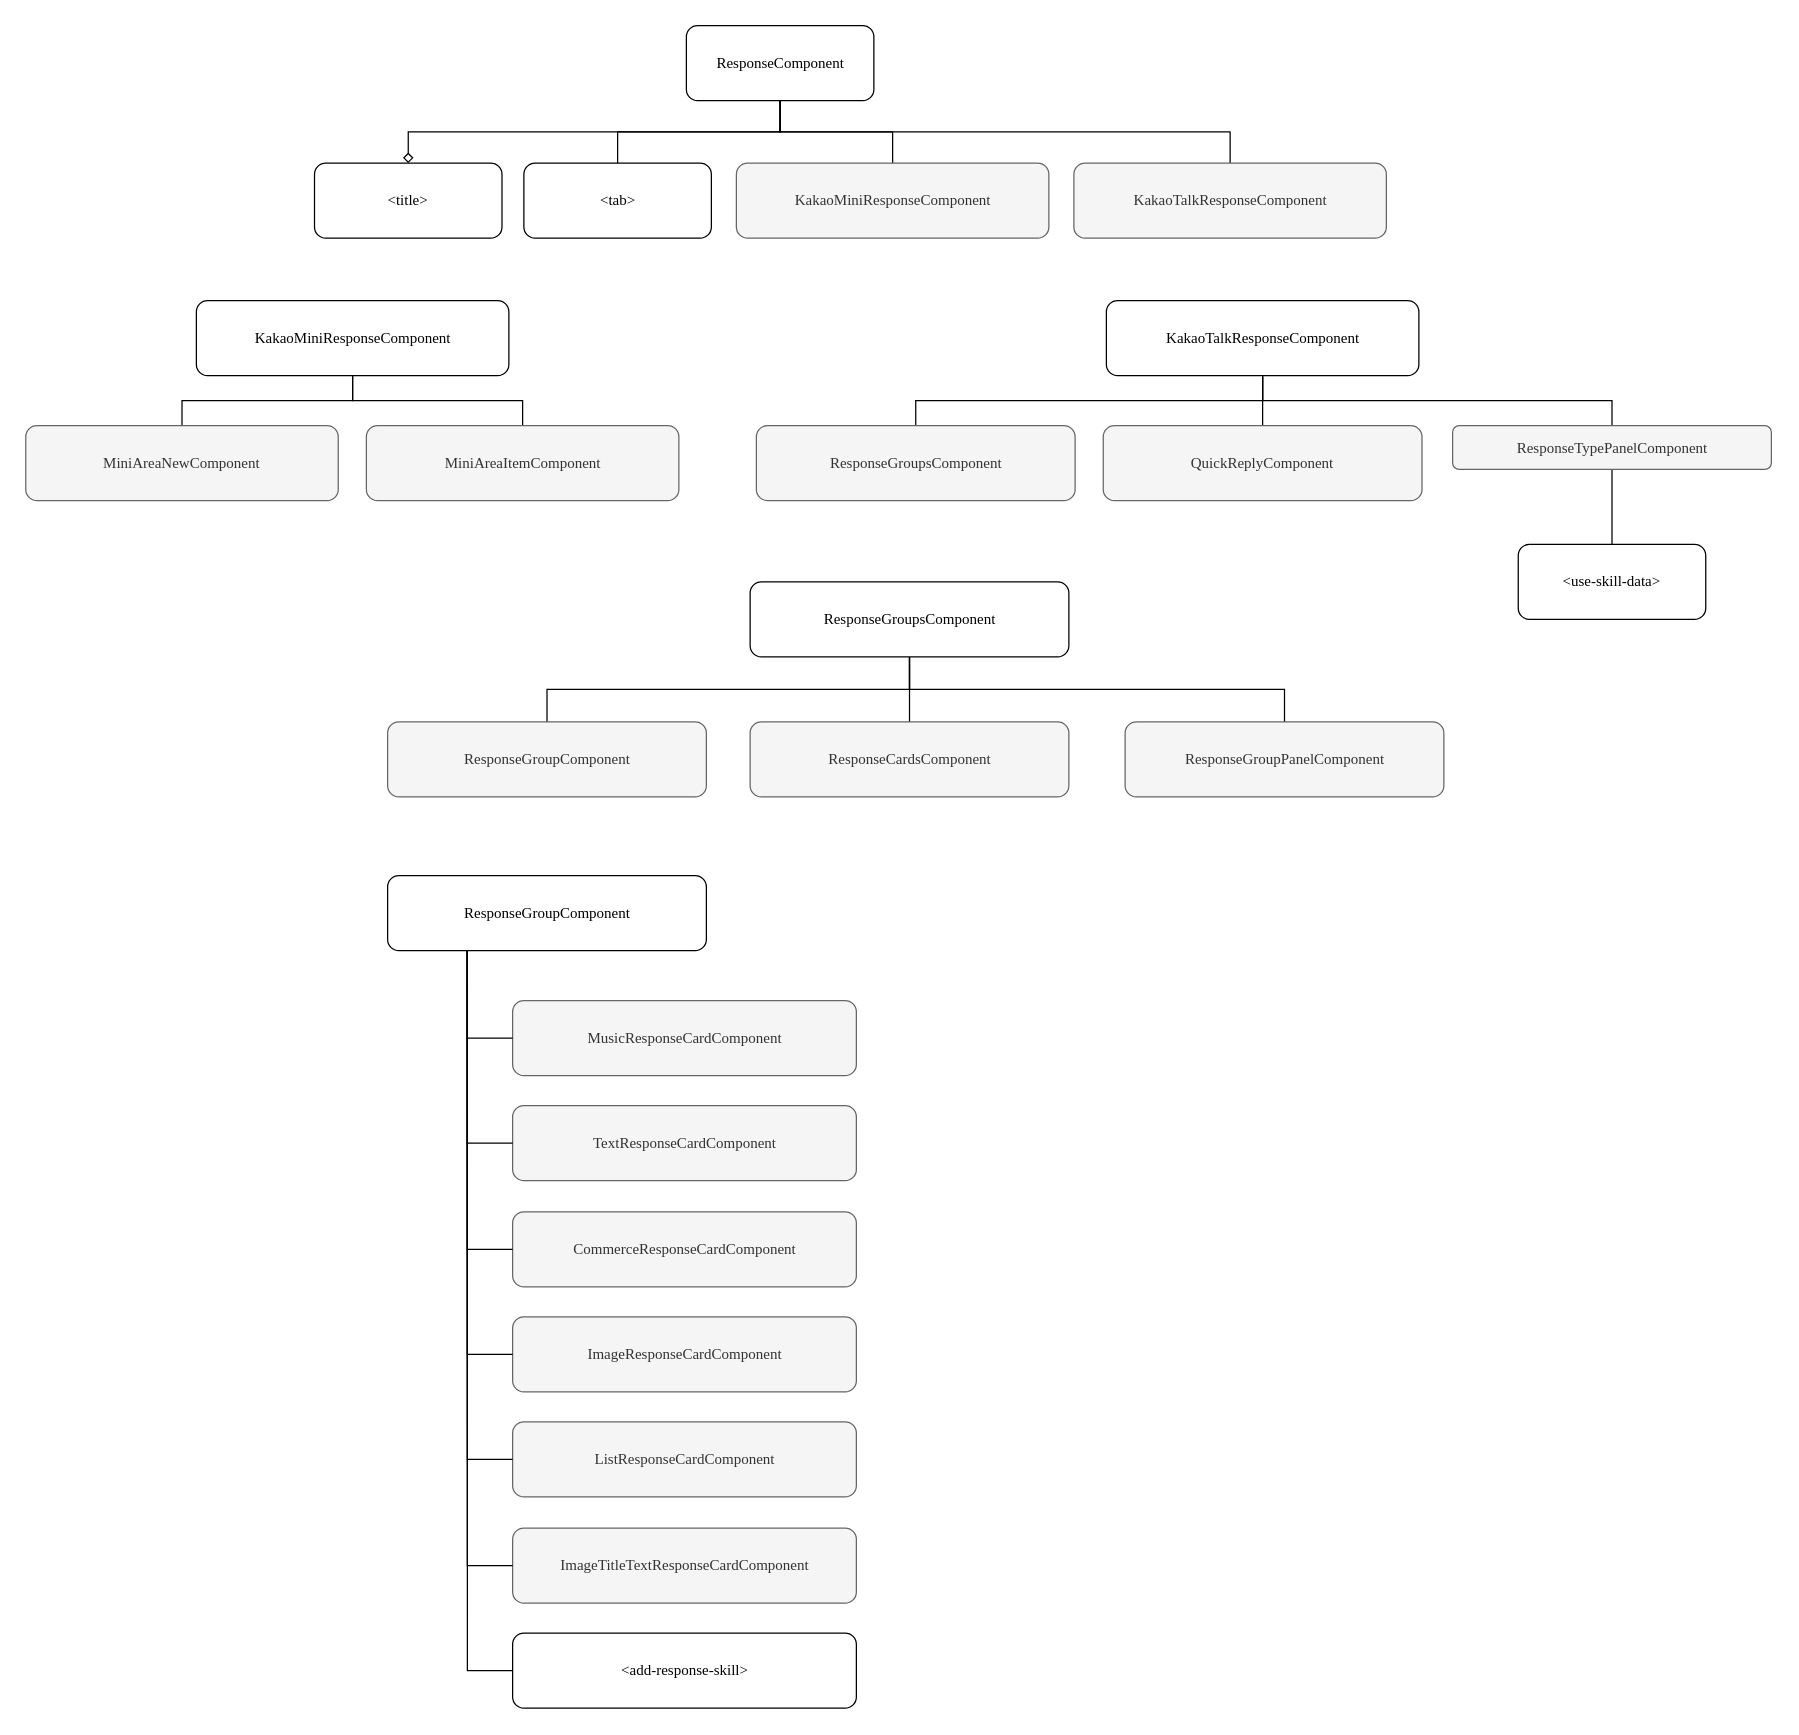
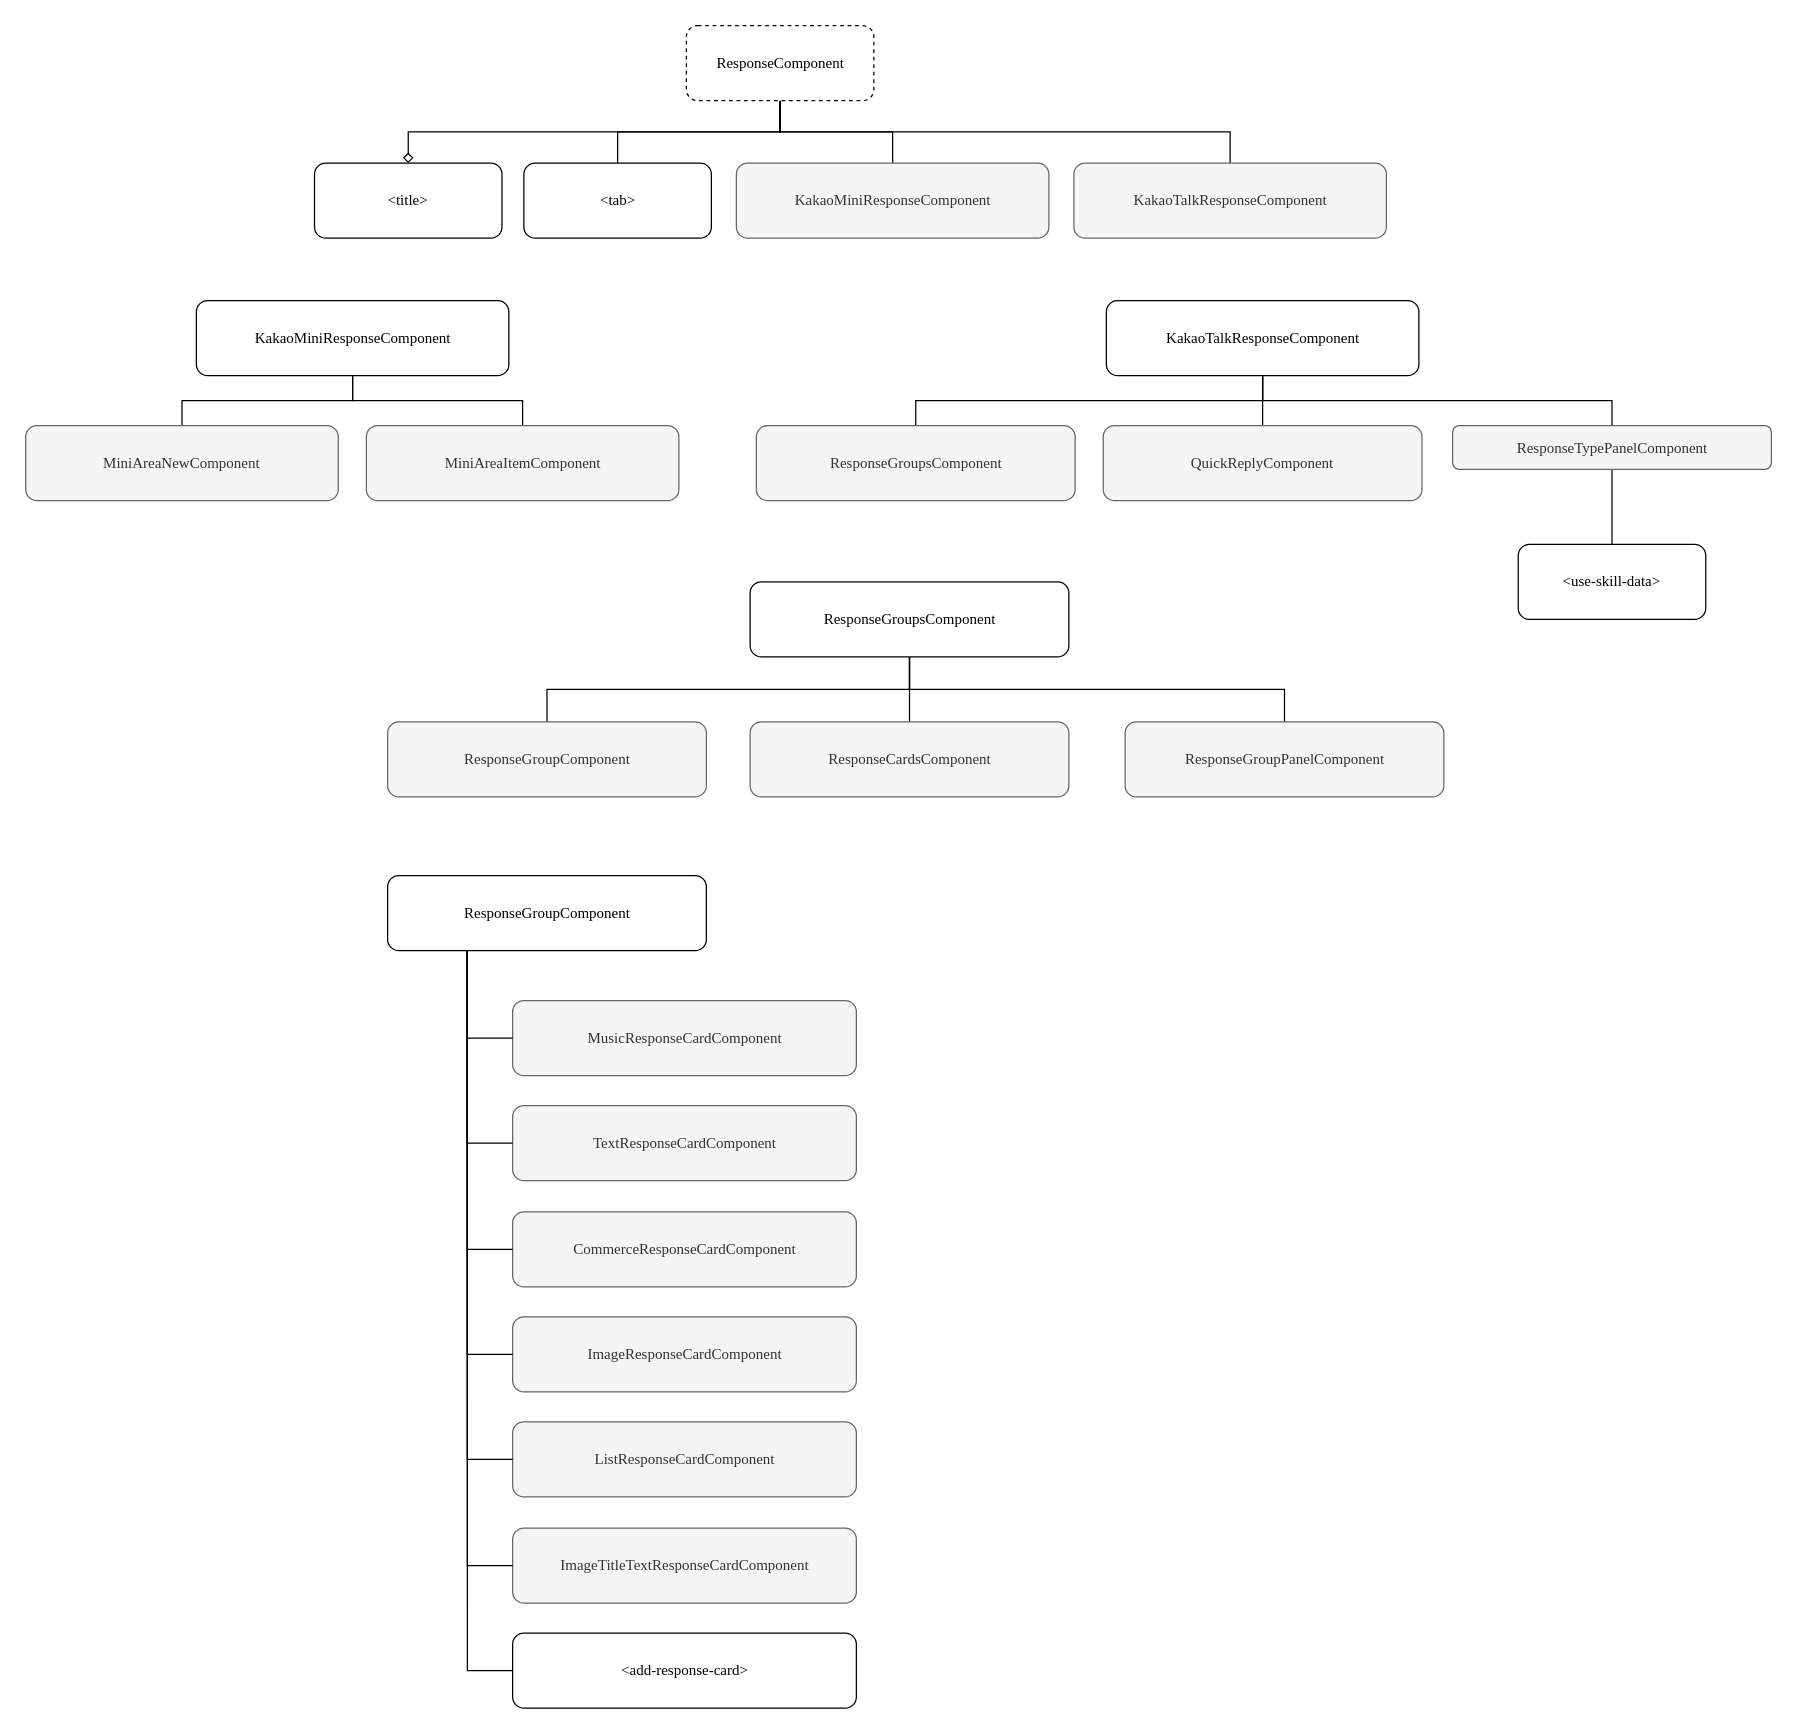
- <mxCell id="6" value="ResponseComponent" style="rounded=1;whiteSpace=wrap;html=1;fontFamily=Verdana;" parent="1" vertex="1"><mxGeometry x="548.5" y="20" width="150" height="60" as="geometry" /></mxCell>
+ <mxCell id="6" value="ResponseComponent" style="rounded=1;whiteSpace=wrap;html=1;fontFamily=Verdana;dashed=1;" parent="1" vertex="1"><mxGeometry x="548.5" y="20" width="150" height="60" as="geometry" /></mxCell>
- <mxCell id="16" value="&amp;lt;add-response-skill&amp;gt;" style="rounded=1;whiteSpace=wrap;html=1;fontFamily=Verdana;flipV=1;" parent="1" vertex="1"><mxGeometry x="409.5" y="1306" width="275" height="60" as="geometry" /></mxCell>
+ <mxCell id="16" value="&amp;lt;add-response-card&amp;gt;" style="rounded=1;whiteSpace=wrap;html=1;fontFamily=Verdana;flipV=1;" parent="1" vertex="1"><mxGeometry x="409.5" y="1306" width="275" height="60" as="geometry" /></mxCell>
